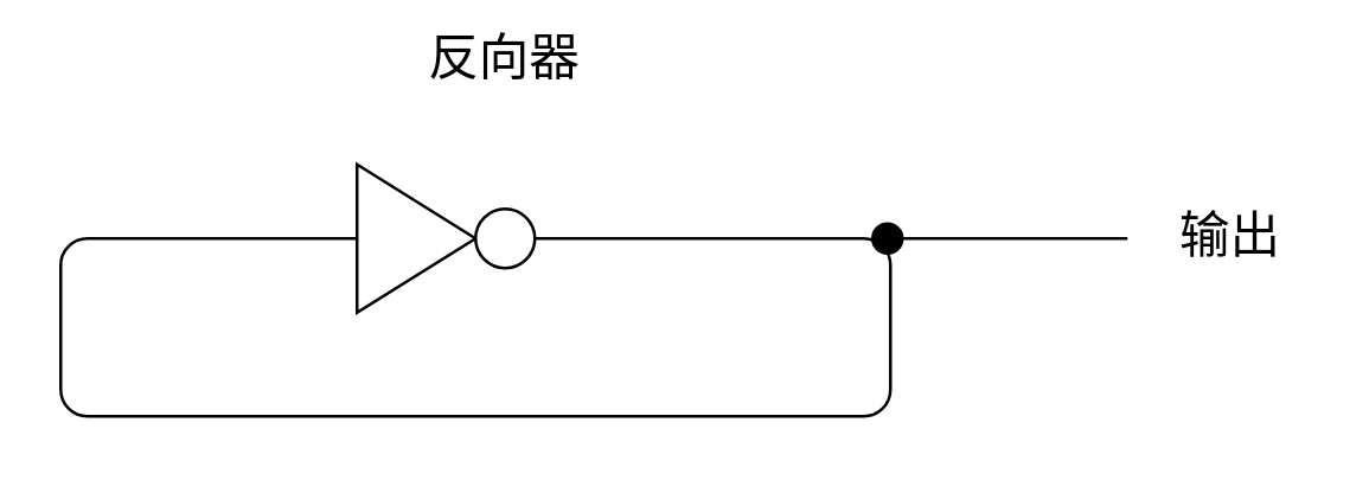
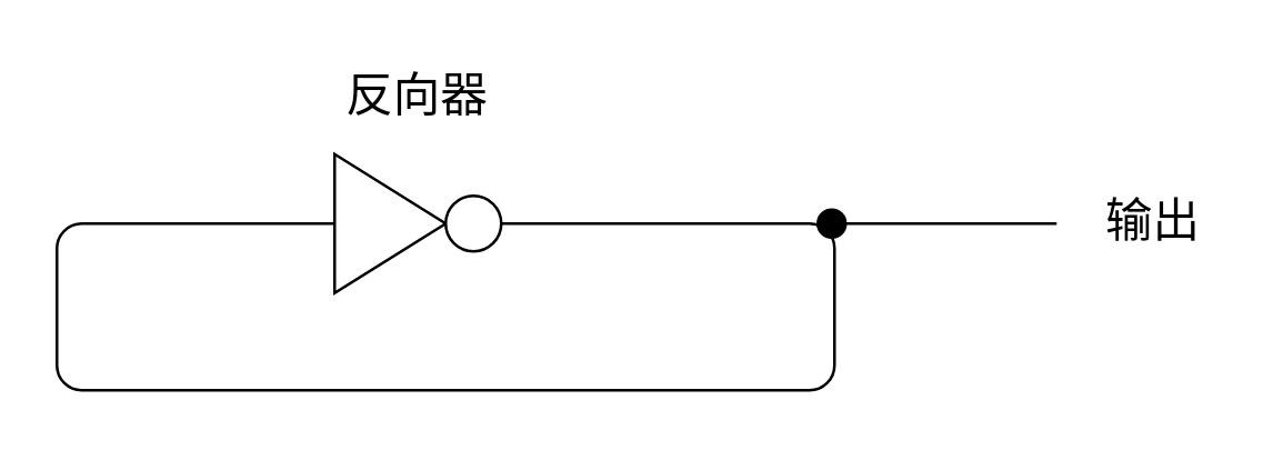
- <mxCell id="8" value="&lt;span style=&quot;font-size: 17px&quot;&gt;反向器&lt;/span&gt;" style="text;html=1;strokeColor=none;fillColor=none;align=center;verticalAlign=middle;whiteSpace=wrap;rounded=0;" vertex="1" parent="1"><mxGeometry x="130" y="5" width="80" height="30" as="geometry" /></mxCell>
+ <mxCell id="8" value="&lt;span style=&quot;font-size: 17px&quot;&gt;反向器&lt;/span&gt;" style="text;html=1;strokeColor=none;fillColor=none;align=center;verticalAlign=middle;whiteSpace=wrap;rounded=0;" vertex="1" parent="1"><mxGeometry x="110" y="20" width="80" height="30" as="geometry" /></mxCell>
